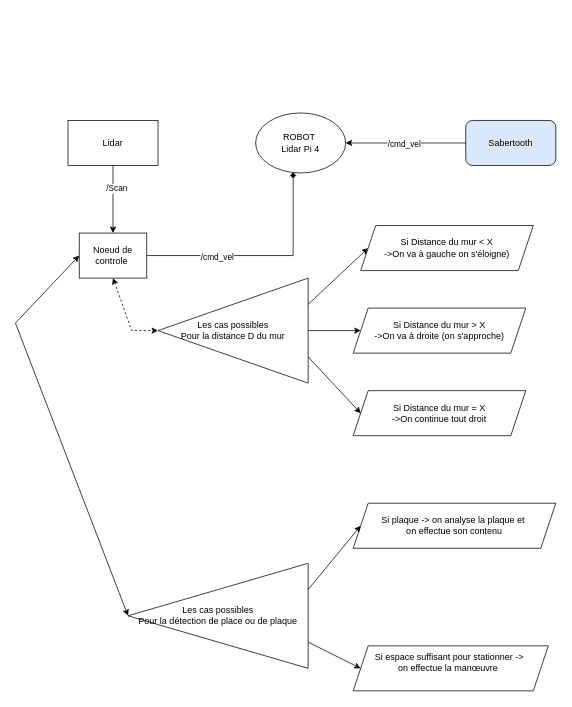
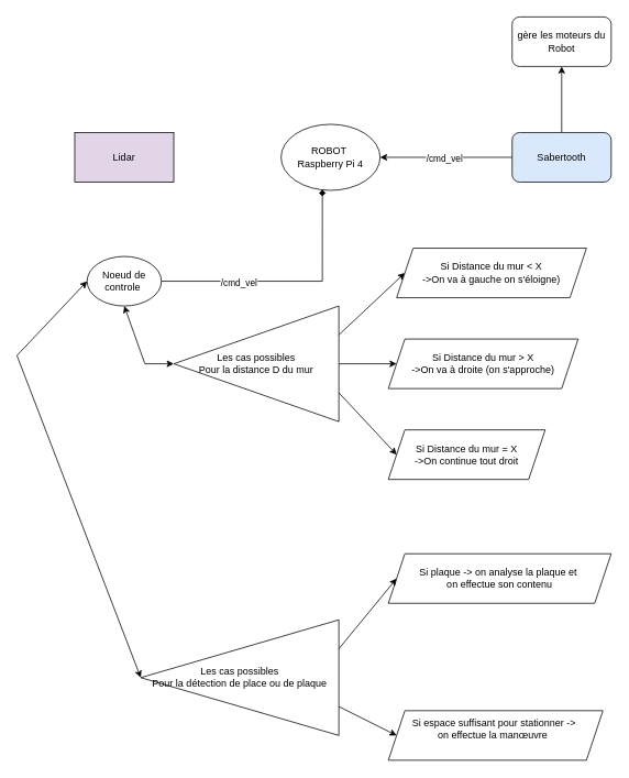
+ <mxCell id="27" value="gère les moteurs du Robot" style="whiteSpace=wrap;html=1;rounded=1;" parent="1" vertex="1"><mxGeometry x="620" y="20" width="120" height="60" as="geometry" /></mxCell>
+ <mxCell id="6" value="" style="edgeStyle=orthogonalEdgeStyle;rounded=0;orthogonalLoop=1;jettySize=auto;html=1;" parent="1" source="7" target="27" edge="1"><mxGeometry relative="1" as="geometry" /></mxCell>
- <mxCell id="5" value="Lidar" style="rounded=0;whiteSpace=wrap;html=1;" parent="1" vertex="1"><mxGeometry x="90" y="160" width="120" height="60" as="geometry" /></mxCell>
+ <mxCell id="5" value="Lidar" style="rounded=0;whiteSpace=wrap;html=1;fillColor=#e1d5e7;" parent="1" vertex="1"><mxGeometry x="90" y="160" width="120" height="60" as="geometry" /></mxCell>
- <mxCell id="2" value="ROBOT&amp;nbsp;&lt;div&gt;Lidar Pi 4&lt;/div&gt;" style="ellipse;whiteSpace=wrap;html=1;" parent="1" vertex="1"><mxGeometry x="340" y="150" width="120" height="80" as="geometry" /></mxCell>
+ <mxCell id="2" value="ROBOT&amp;nbsp;&lt;div&gt;Raspberry Pi 4&lt;/div&gt;" style="ellipse;whiteSpace=wrap;html=1;" parent="1" vertex="1"><mxGeometry x="340" y="150" width="120" height="80" as="geometry" /></mxCell>
- <mxCell id="3" style="edgeStyle=orthogonalEdgeStyle;rounded=0;orthogonalLoop=1;jettySize=auto;html=1;entryX=0.5;entryY=0;entryDx=0;entryDy=0;" parent="1" source="5" target="10" edge="1"><mxGeometry relative="1" as="geometry"><Array as="points"><mxPoint x="150" y="310" /></Array></mxGeometry></mxCell>
- <mxCell id="4" value="/Scan" style="edgeLabel;html=1;align=center;verticalAlign=middle;resizable=0;points=[];" parent="3" vertex="1" connectable="0"><mxGeometry x="-0.329" y="4" relative="1" as="geometry"><mxPoint as="offset" /></mxGeometry></mxCell>
- <mxCell id="10" value="Noeud de controle&amp;nbsp;" style="rounded=0;whiteSpace=wrap;html=1;" parent="1" vertex="1"><mxGeometry x="105" y="310" width="90" height="60" as="geometry" /></mxCell>
+ <mxCell id="10" value="Noeud de controle&amp;nbsp;" style="ellipse;whiteSpace=wrap;html=1;" parent="1" vertex="1"><mxGeometry x="105" y="310" width="90" height="60" as="geometry" /></mxCell>
- <mxCell id="20" value="" style="endArrow=classic;startArrow=classic;html=1;rounded=0;exitX=0.5;exitY=1;exitDx=0;exitDy=0;entryX=1;entryY=0.5;entryDx=0;entryDy=0;dashed=1;" parent="1" source="10" target="14" edge="1"><mxGeometry width="50" height="50" relative="1" as="geometry"><mxPoint x="410" y="340" as="sourcePoint" /><mxPoint x="460" y="290" as="targetPoint" /><Array as="points"><mxPoint x="175" y="440" /></Array></mxGeometry></mxCell>
+ <mxCell id="20" value="" style="endArrow=classic;startArrow=classic;html=1;rounded=0;exitX=0.5;exitY=1;exitDx=0;exitDy=0;entryX=1;entryY=0.5;entryDx=0;entryDy=0;" parent="1" source="10" target="14" edge="1"><mxGeometry width="50" height="50" relative="1" as="geometry"><mxPoint x="410" y="340" as="sourcePoint" /><mxPoint x="460" y="290" as="targetPoint" /><Array as="points"><mxPoint x="175" y="440" /></Array></mxGeometry></mxCell>
- <mxCell id="18" value="Si Distance du mur = X&lt;div&gt;-&amp;gt;On continue tout droit&lt;/div&gt;" style="shape=parallelogram;perimeter=parallelogramPerimeter;whiteSpace=wrap;html=1;fixedSize=1;" parent="1" vertex="1"><mxGeometry x="470" y="520" width="230" height="60" as="geometry" /></mxCell>
+ <mxCell id="18" value="Si Distance du mur = X&lt;div&gt;-&amp;gt;On continue tout droit&lt;/div&gt;" style="shape=parallelogram;perimeter=parallelogramPerimeter;whiteSpace=wrap;html=1;fixedSize=1;" parent="1" vertex="1"><mxGeometry x="470" y="520" width="190" height="60" as="geometry" /></mxCell>
